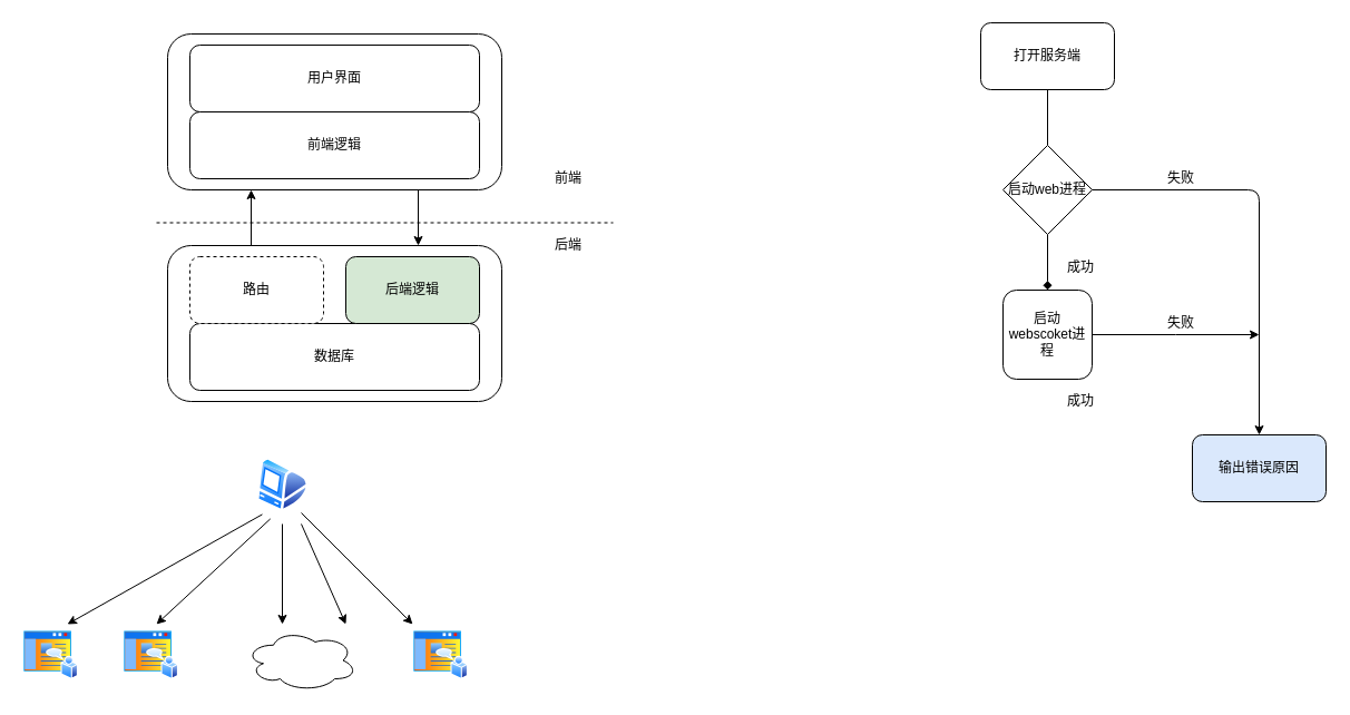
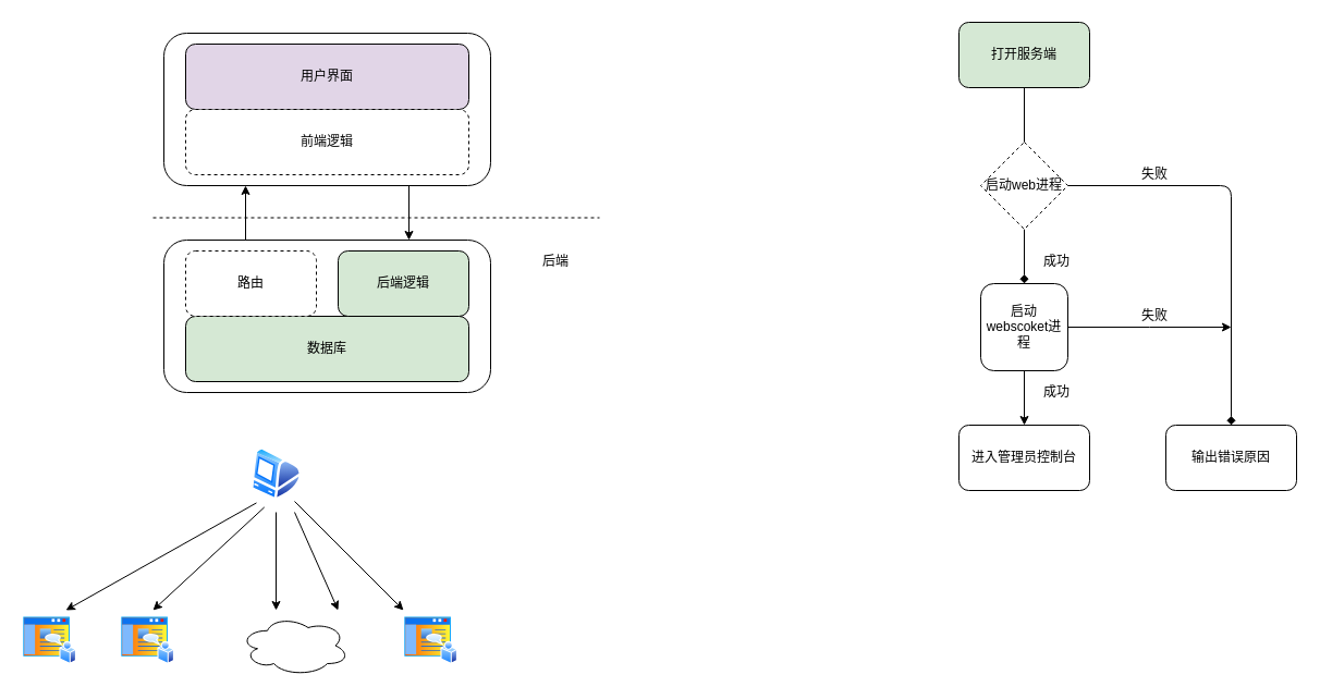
- <mxCell id="25" value="打开服务端" style="rounded=1;whiteSpace=wrap;html=1;" vertex="1" parent="1"><mxGeometry x="880" y="20" width="120" height="60" as="geometry" /></mxCell>
+ <mxCell id="25" value="打开服务端" style="rounded=1;whiteSpace=wrap;html=1;fillColor=#d5e8d4;" vertex="1" parent="1"><mxGeometry x="880" y="20" width="120" height="60" as="geometry" /></mxCell>
- <mxCell id="12" value="用户界面" style="rounded=1;whiteSpace=wrap;html=1;" parent="1" vertex="1"><mxGeometry x="170" y="40" width="260" height="60" as="geometry" /></mxCell>
+ <mxCell id="12" value="用户界面" style="rounded=1;whiteSpace=wrap;html=1;fillColor=#e1d5e7;" parent="1" vertex="1"><mxGeometry x="170" y="40" width="260" height="60" as="geometry" /></mxCell>
- <mxCell id="13" value="前端逻辑" style="rounded=1;whiteSpace=wrap;html=1;" parent="1" vertex="1"><mxGeometry x="170" y="100" width="260" height="60" as="geometry" /></mxCell>
+ <mxCell id="13" value="前端逻辑" style="rounded=1;whiteSpace=wrap;html=1;dashed=1;" parent="1" vertex="1"><mxGeometry x="170" y="100" width="260" height="60" as="geometry" /></mxCell>
- <mxCell id="7" value="前端" style="text;html=1;strokeColor=none;fillColor=none;align=center;verticalAlign=middle;whiteSpace=wrap;rounded=0;" parent="1" vertex="1"><mxGeometry x="490" y="150" width="40" height="20" as="geometry" /></mxCell>
- <mxCell id="27" value="启动web进程" style="rhombus;whiteSpace=wrap;html=1;" vertex="1" parent="1"><mxGeometry x="900" y="130" width="80" height="80" as="geometry" /></mxCell>
+ <mxCell id="27" value="启动web进程" style="rhombus;whiteSpace=wrap;html=1;dashed=1;" vertex="1" parent="1"><mxGeometry x="900" y="130" width="80" height="80" as="geometry" /></mxCell>
- <mxCell id="8" value="后端" style="text;html=1;strokeColor=none;fillColor=none;align=center;verticalAlign=middle;whiteSpace=wrap;rounded=0;" parent="1" vertex="1"><mxGeometry x="490" y="210" width="40" height="20" as="geometry" /></mxCell>
+ <mxCell id="8" value="后端" style="text;html=1;strokeColor=none;fillColor=none;align=center;verticalAlign=middle;whiteSpace=wrap;rounded=0;" parent="1" vertex="1"><mxGeometry x="490" y="230" width="40" height="20" as="geometry" /></mxCell>
- <mxCell id="9" value="数据库" style="rounded=1;whiteSpace=wrap;html=1;" parent="1" vertex="1"><mxGeometry x="170" y="290" width="260" height="60" as="geometry" /></mxCell>
+ <mxCell id="9" value="数据库" style="rounded=1;whiteSpace=wrap;html=1;fillColor=#d5e8d4;" parent="1" vertex="1"><mxGeometry x="170" y="290" width="260" height="60" as="geometry" /></mxCell>
+ <mxCell id="28" value="" style="edgeStyle=orthogonalEdgeStyle;rounded=0;orthogonalLoop=1;jettySize=auto;html=1;" edge="1" parent="1" source="30" target="31"><mxGeometry relative="1" as="geometry" /></mxCell>
- <mxCell id="35" value="" style="endArrow=classic;html=1;exitX=1;exitY=0.5;exitDx=0;exitDy=0;entryX=0.5;entryY=0;entryDx=0;entryDy=0;" edge="1" parent="1" source="27" target="32"><mxGeometry width="50" height="50" relative="1" as="geometry"><mxPoint x="1110" y="280" as="sourcePoint" /><mxPoint x="1160" y="230" as="targetPoint" /><Array as="points"><mxPoint x="1130" y="170" /></Array></mxGeometry></mxCell>
+ <mxCell id="35" value="" style="endArrow=diamond;html=1;exitX=1;exitY=0.5;exitDx=0;exitDy=0;entryX=0.5;entryY=0;entryDx=0;entryDy=0;" edge="1" parent="1" source="27" target="32"><mxGeometry width="50" height="50" relative="1" as="geometry"><mxPoint x="1110" y="280" as="sourcePoint" /><mxPoint x="1160" y="230" as="targetPoint" /><Array as="points"><mxPoint x="1130" y="170" /></Array></mxGeometry></mxCell>
+ <mxCell id="31" value="进入管理员控制台" style="rounded=1;whiteSpace=wrap;html=1;" vertex="1" parent="1"><mxGeometry x="880" y="390" width="120" height="60" as="geometry" /></mxCell>
- <mxCell id="32" value="输出错误原因" style="rounded=1;whiteSpace=wrap;html=1;fillColor=#dae8fc;" vertex="1" parent="1"><mxGeometry x="1070" y="390" width="120" height="60" as="geometry" /></mxCell>
+ <mxCell id="32" value="输出错误原因" style="rounded=1;whiteSpace=wrap;html=1;" vertex="1" parent="1"><mxGeometry x="1070" y="390" width="120" height="60" as="geometry" /></mxCell>
